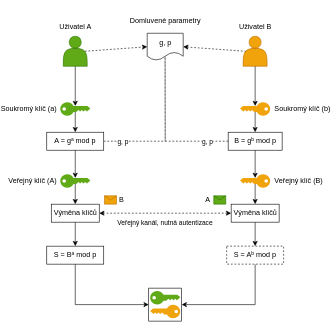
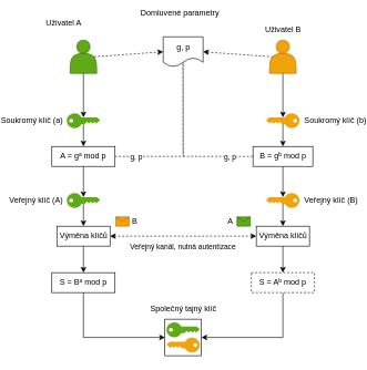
- <mxCell id="7" value="Domluvené parametry" style="text;html=1;strokeColor=none;fillColor=none;align=center;verticalAlign=middle;whiteSpace=wrap;rounded=0;fontColor=#000000;" parent="1" vertex="1"><mxGeometry x="147.5" y="20" width="140" height="30" as="geometry" /></mxCell>
+ <mxCell id="7" value="Domluvené parametry" style="text;html=1;strokeColor=none;fillColor=none;align=center;verticalAlign=middle;whiteSpace=wrap;rounded=0;fontColor=#000000;" parent="1" vertex="1"><mxGeometry x="142.5" y="5" width="140" height="30" as="geometry" /></mxCell>
- <mxCell id="4" value="Uživatel A" style="text;html=1;strokeColor=none;fillColor=none;align=center;verticalAlign=middle;whiteSpace=wrap;rounded=0;fontColor=#000000;" parent="1" vertex="1"><mxGeometry x="37.5" y="30" width="60" height="30" as="geometry" /></mxCell>
+ <mxCell id="4" value="Uživatel A" style="text;html=1;strokeColor=none;fillColor=none;align=center;verticalAlign=middle;whiteSpace=wrap;rounded=0;fontColor=#000000;" parent="1" vertex="1"><mxGeometry x="7.5" y="20" width="60" height="30" as="geometry" /></mxCell>
+ <mxCell id="44" value="Společný tajný klíč" style="text;html=1;strokeColor=none;fillColor=none;align=center;verticalAlign=middle;whiteSpace=wrap;rounded=0;fontColor=#000000;" parent="1" vertex="1"><mxGeometry x="157.5" y="450" width="120" height="30" as="geometry" /></mxCell>
